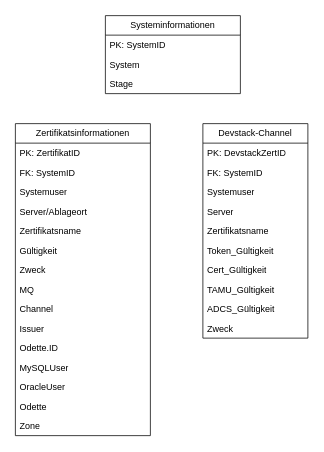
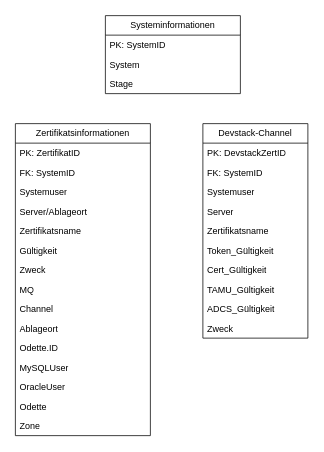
- <mxCell id="16" value="Issuer" style="text;strokeColor=none;fillColor=none;align=left;verticalAlign=top;spacingLeft=4;spacingRight=4;overflow=hidden;rotatable=0;points=[[0,0.5],[1,0.5]];portConstraint=eastwest;whiteSpace=wrap;html=1;" vertex="1" parent="6"><mxGeometry y="260" width="180" height="26" as="geometry" /></mxCell>
+ <mxCell id="16" value="Ablageort" style="text;strokeColor=none;fillColor=none;align=left;verticalAlign=top;spacingLeft=4;spacingRight=4;overflow=hidden;rotatable=0;points=[[0,0.5],[1,0.5]];portConstraint=eastwest;whiteSpace=wrap;html=1;" vertex="1" parent="6"><mxGeometry y="260" width="180" height="26" as="geometry" /></mxCell>
